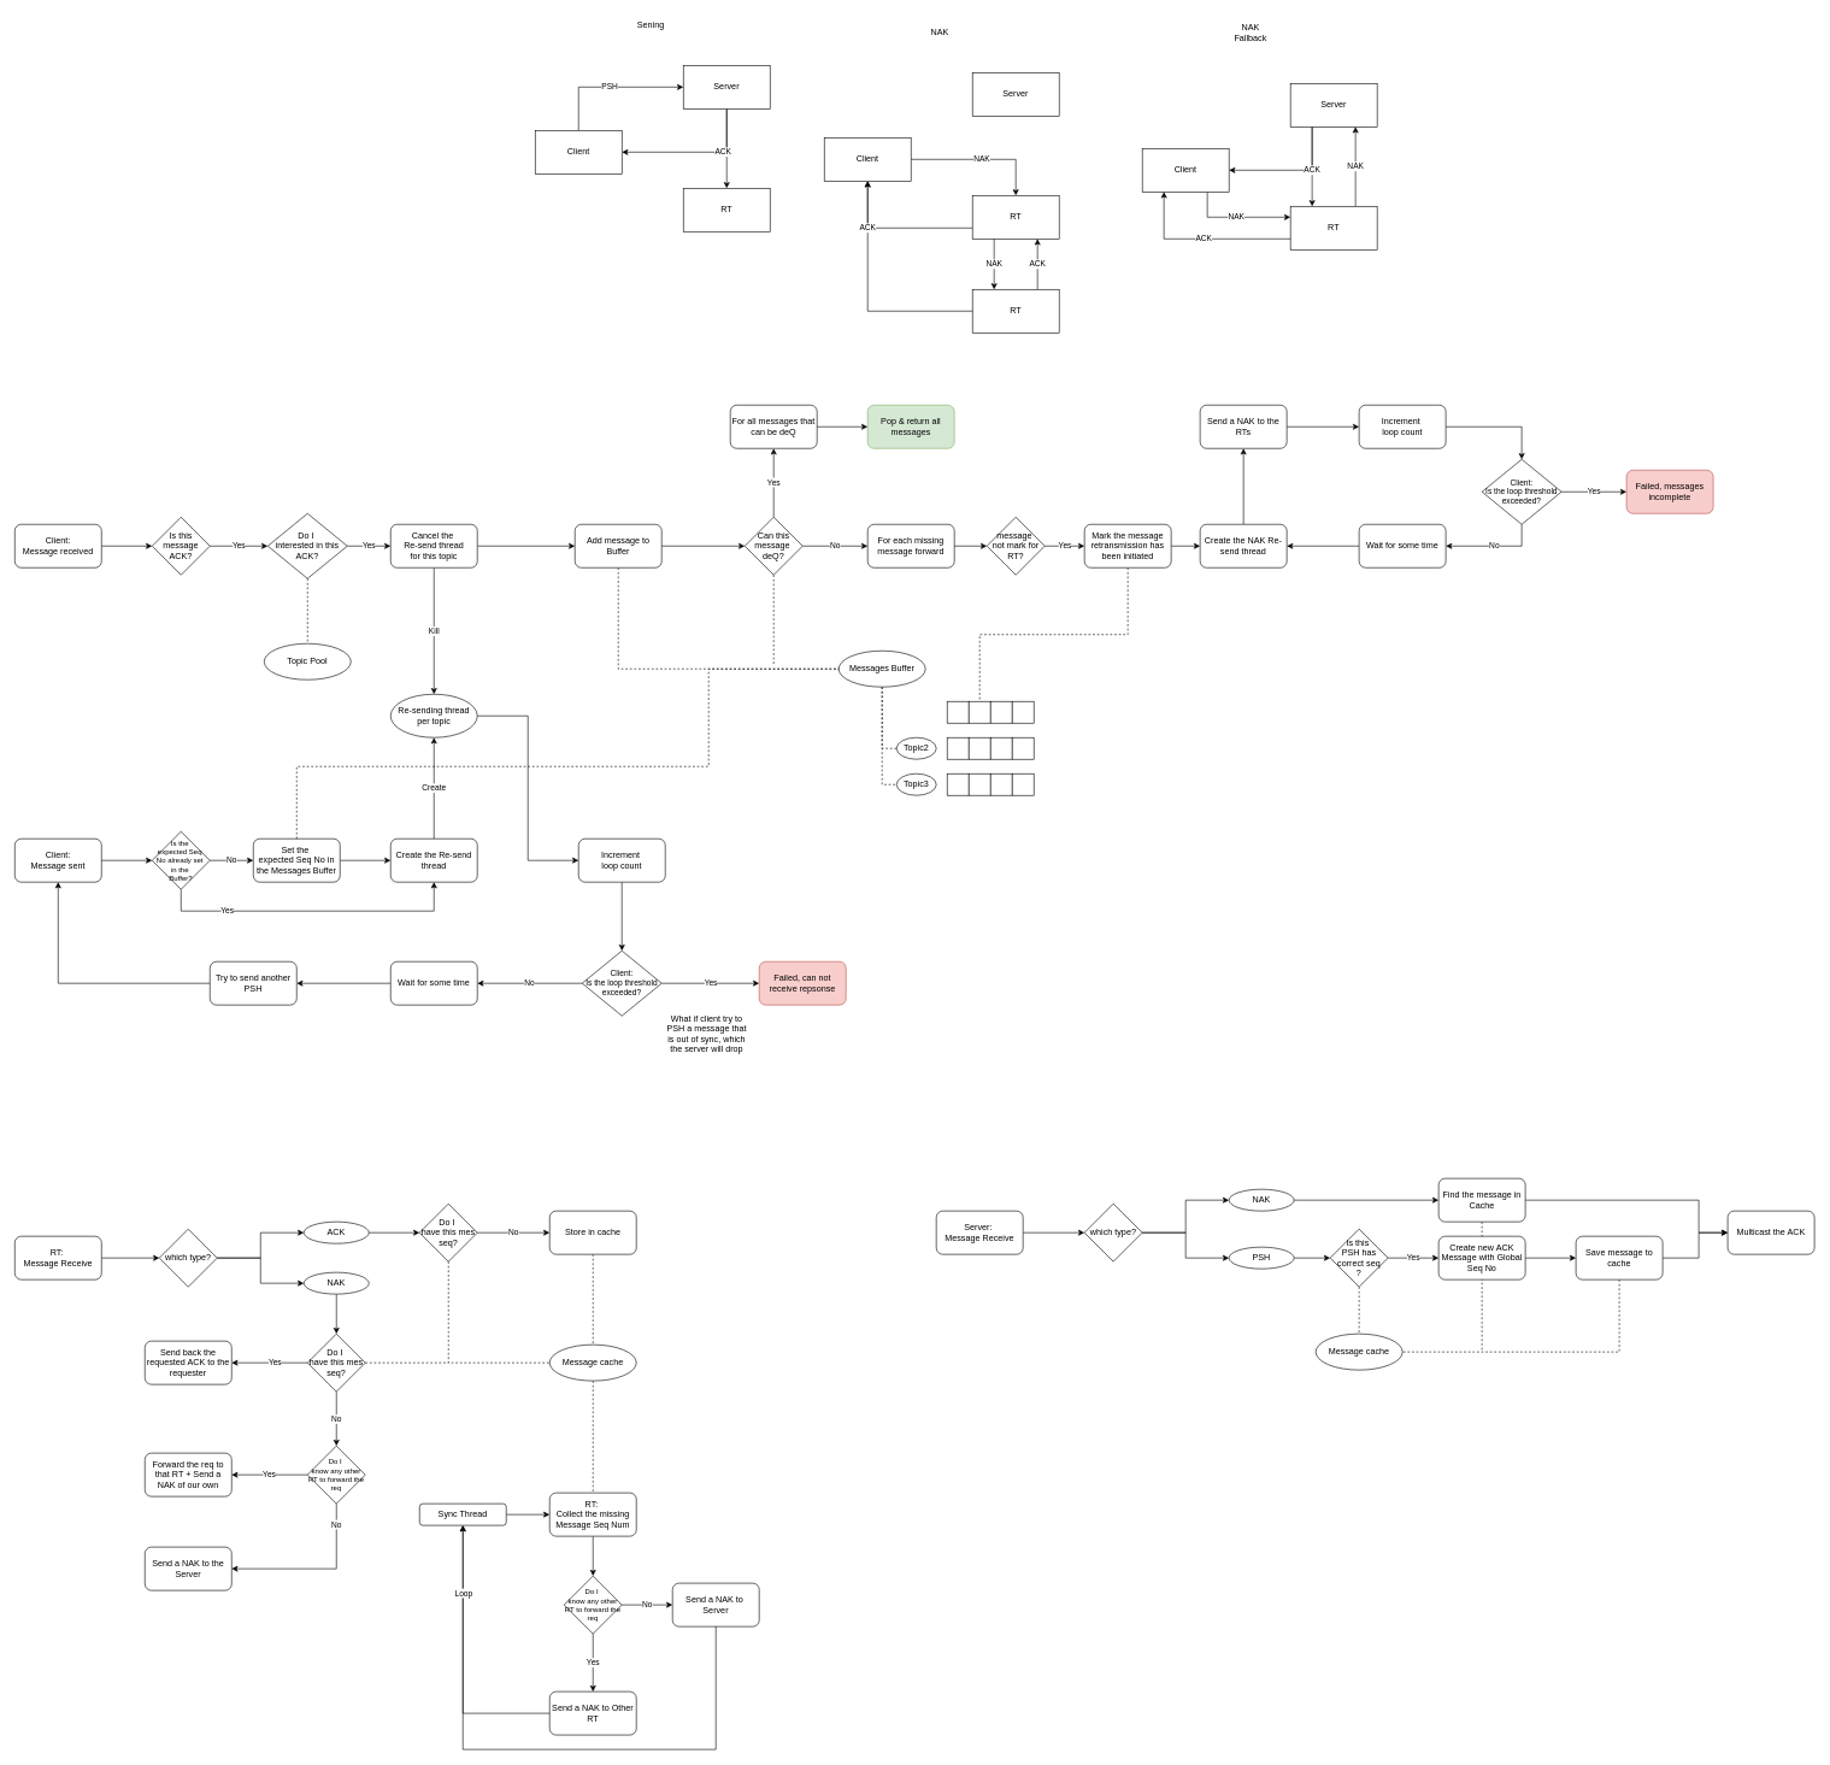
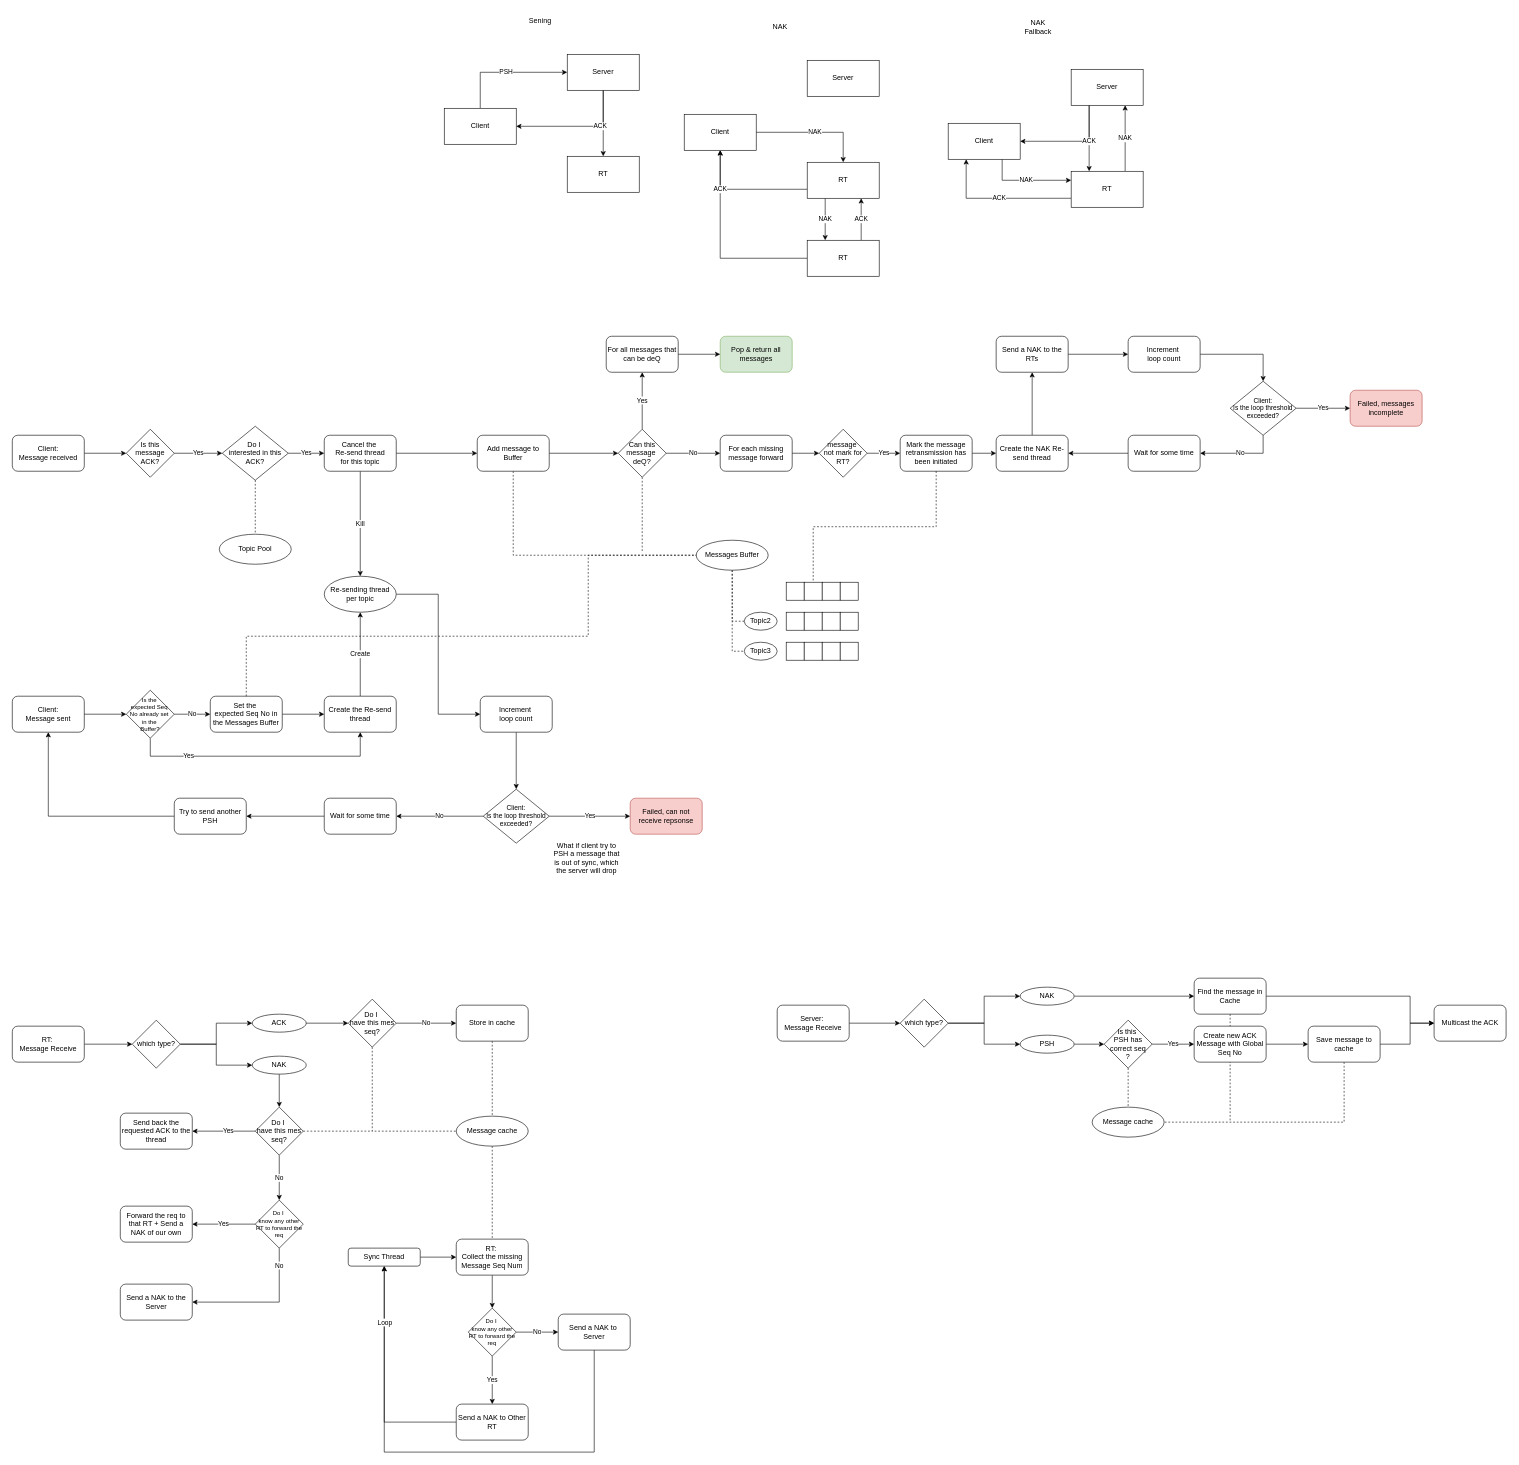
- <mxCell id="129" value="Send back the requested ACK to the requester" style="rounded=1;whiteSpace=wrap;html=1;" vertex="1" parent="1"><mxGeometry x="200" y="1855" width="120" height="60" as="geometry" /></mxCell>
+ <mxCell id="129" value="Send back the requested ACK to the thread" style="rounded=1;whiteSpace=wrap;html=1;" vertex="1" parent="1"><mxGeometry x="200" y="1855" width="120" height="60" as="geometry" /></mxCell>
